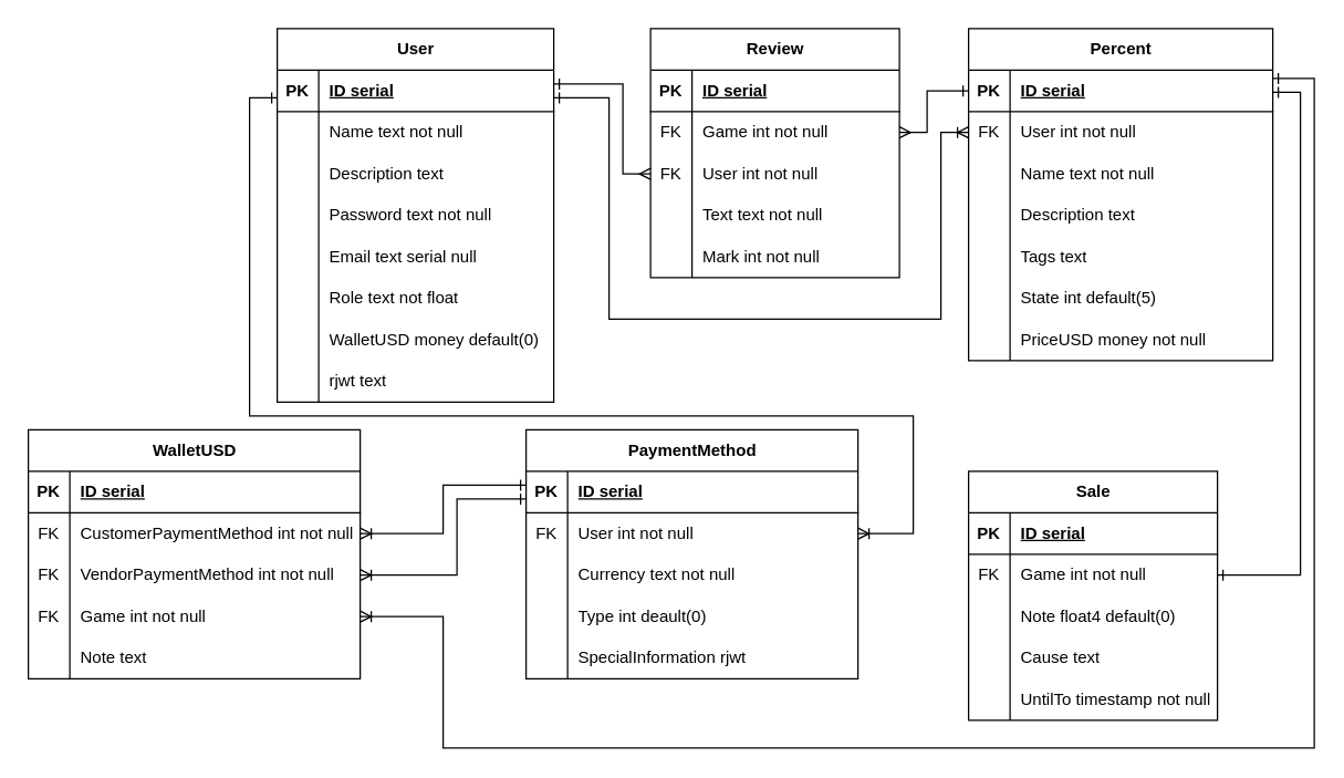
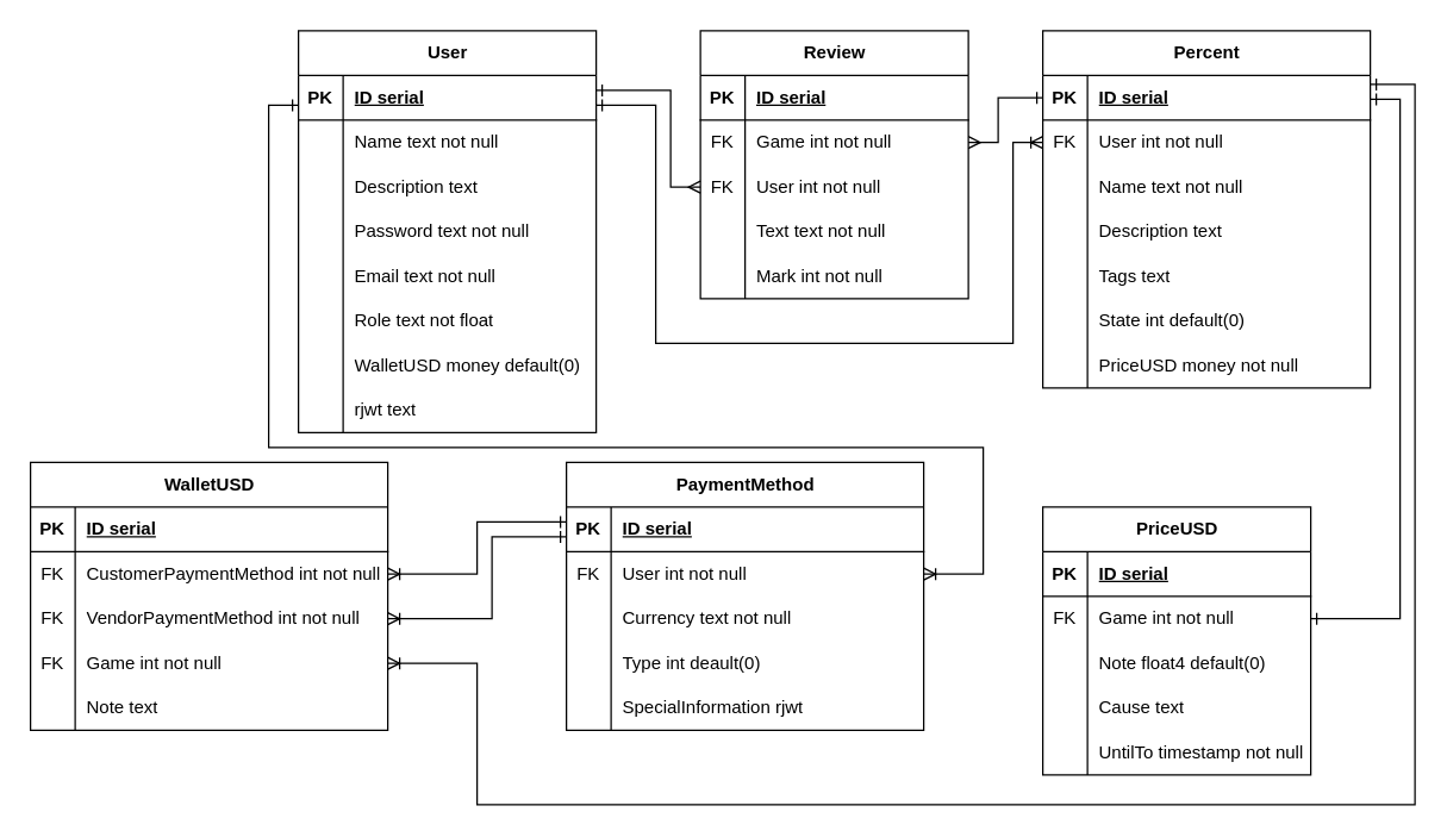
- <mxCell id="17" value="Email text serial null" style="shape=partialRectangle;connectable=0;fillColor=none;top=0;left=0;bottom=0;right=0;align=left;spacingLeft=6;overflow=hidden;whiteSpace=wrap;html=1;" parent="15" vertex="1"><mxGeometry x="30" width="170" height="30" as="geometry"><mxRectangle width="170" height="30" as="alternateBounds" /></mxGeometry></mxCell>
+ <mxCell id="17" value="Email text not null" style="shape=partialRectangle;connectable=0;fillColor=none;top=0;left=0;bottom=0;right=0;align=left;spacingLeft=6;overflow=hidden;whiteSpace=wrap;html=1;" parent="15" vertex="1"><mxGeometry x="30" width="170" height="30" as="geometry"><mxRectangle width="170" height="30" as="alternateBounds" /></mxGeometry></mxCell>
- <mxCell id="45" value="State int default(5)" style="shape=partialRectangle;connectable=0;fillColor=none;top=0;left=0;bottom=0;right=0;align=left;spacingLeft=6;overflow=hidden;whiteSpace=wrap;html=1;" parent="43" vertex="1"><mxGeometry x="30" width="190" height="30" as="geometry"><mxRectangle width="190" height="30" as="alternateBounds" /></mxGeometry></mxCell>
+ <mxCell id="45" value="State int default(0)" style="shape=partialRectangle;connectable=0;fillColor=none;top=0;left=0;bottom=0;right=0;align=left;spacingLeft=6;overflow=hidden;whiteSpace=wrap;html=1;" parent="43" vertex="1"><mxGeometry x="30" width="190" height="30" as="geometry"><mxRectangle width="190" height="30" as="alternateBounds" /></mxGeometry></mxCell>
- <mxCell id="49" value="Sale" style="shape=table;startSize=30;container=1;collapsible=1;childLayout=tableLayout;fixedRows=1;rowLines=0;fontStyle=1;align=center;resizeLast=1;html=1;" parent="1" vertex="1"><mxGeometry x="700" y="340" width="180" height="180" as="geometry" /></mxCell>
+ <mxCell id="49" value="PriceUSD" style="shape=table;startSize=30;container=1;collapsible=1;childLayout=tableLayout;fixedRows=1;rowLines=0;fontStyle=1;align=center;resizeLast=1;html=1;" parent="1" vertex="1"><mxGeometry x="700" y="340" width="180" height="180" as="geometry" /></mxCell>
